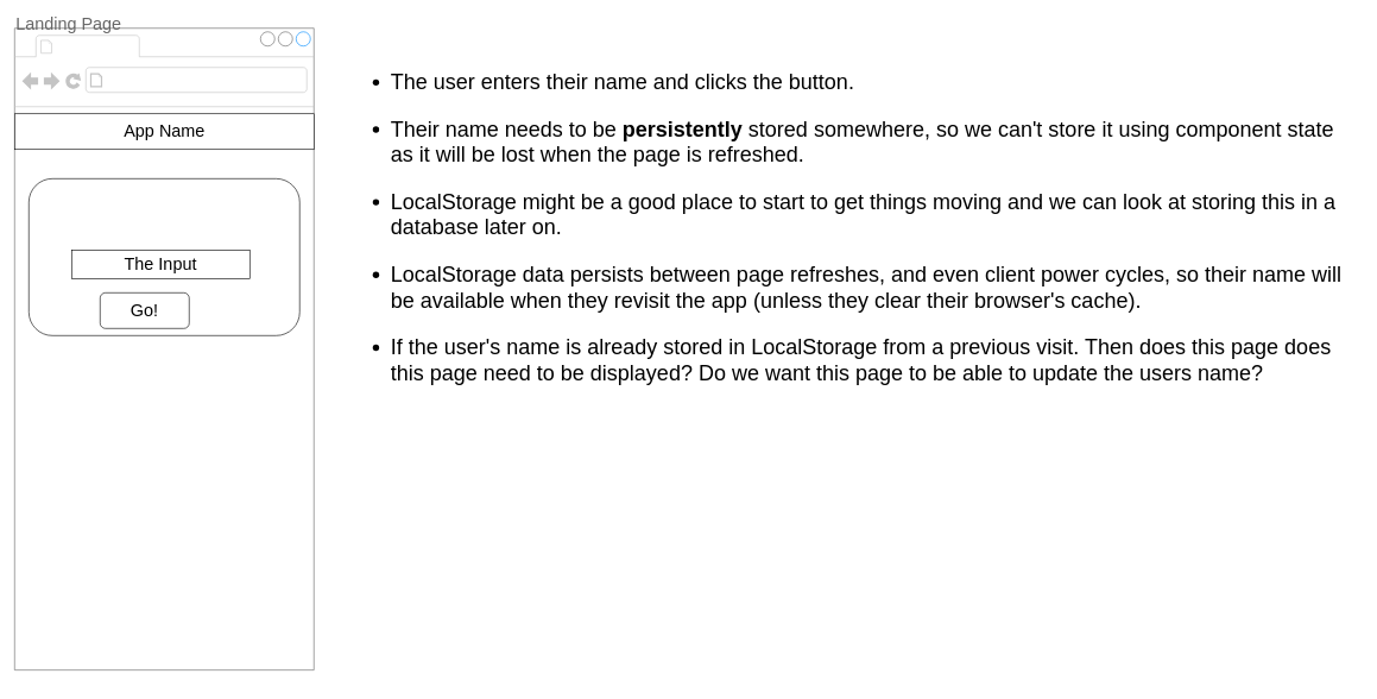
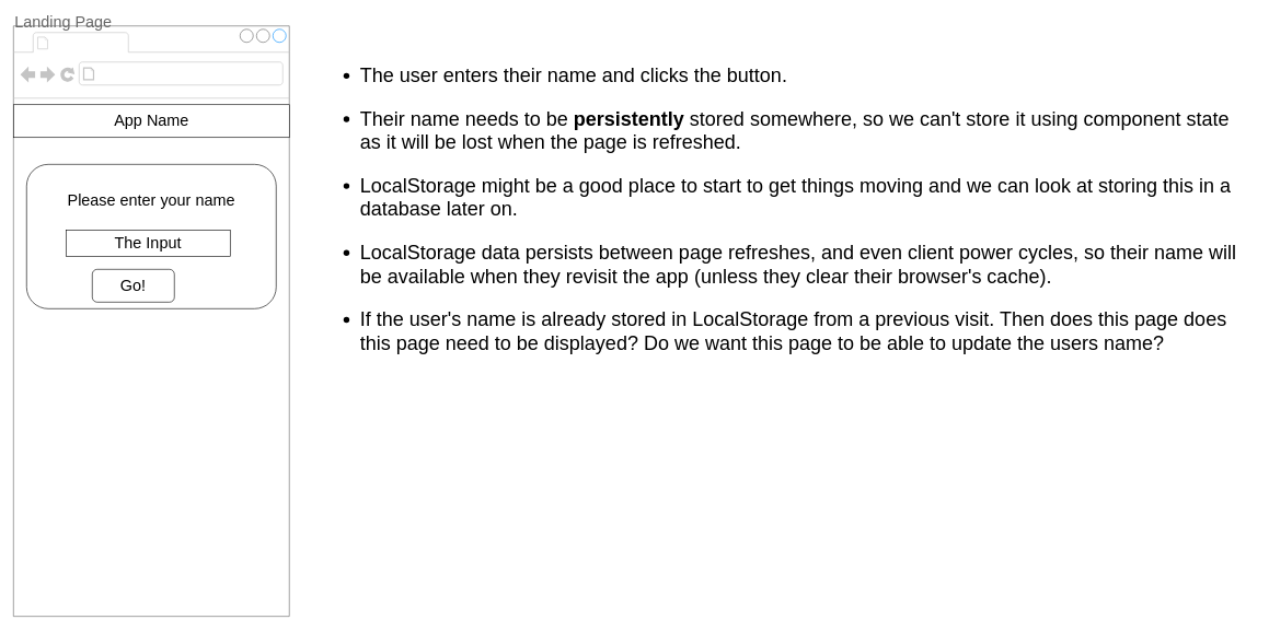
+ <mxCell id="8" value="Please enter your name" style="text;html=1;strokeColor=none;fillColor=none;align=center;verticalAlign=middle;whiteSpace=wrap;rounded=0;fontSize=24;" parent="2" vertex="1"><mxGeometry x="50" y="260" width="320" height="50" as="geometry" /></mxCell>
